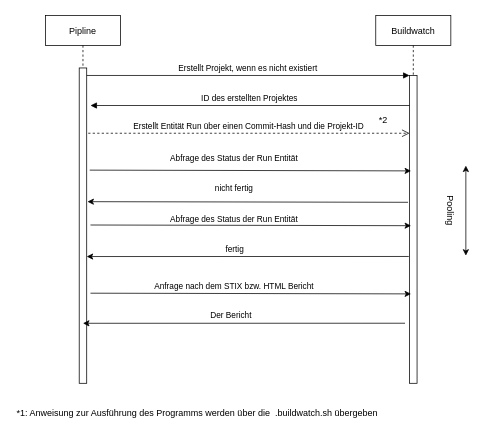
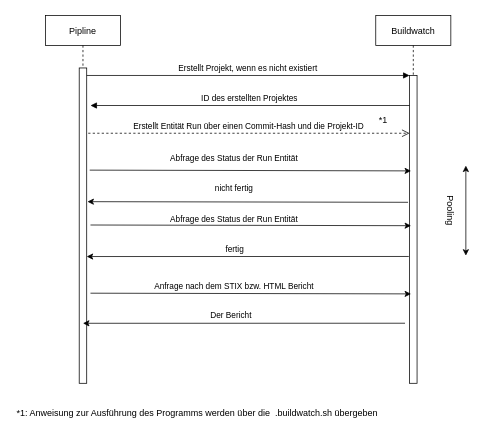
- <mxCell id="19" value="*2" style="text;html=1;strokeColor=none;fillColor=none;align=center;verticalAlign=middle;whiteSpace=wrap;rounded=0;" parent="1" vertex="1"><mxGeometry x="490" y="150" width="40" height="20" as="geometry" /></mxCell>
+ <mxCell id="19" value="*1" style="text;html=1;strokeColor=none;fillColor=none;align=center;verticalAlign=middle;whiteSpace=wrap;rounded=0;" parent="1" vertex="1"><mxGeometry x="490" y="150" width="40" height="20" as="geometry" /></mxCell>
